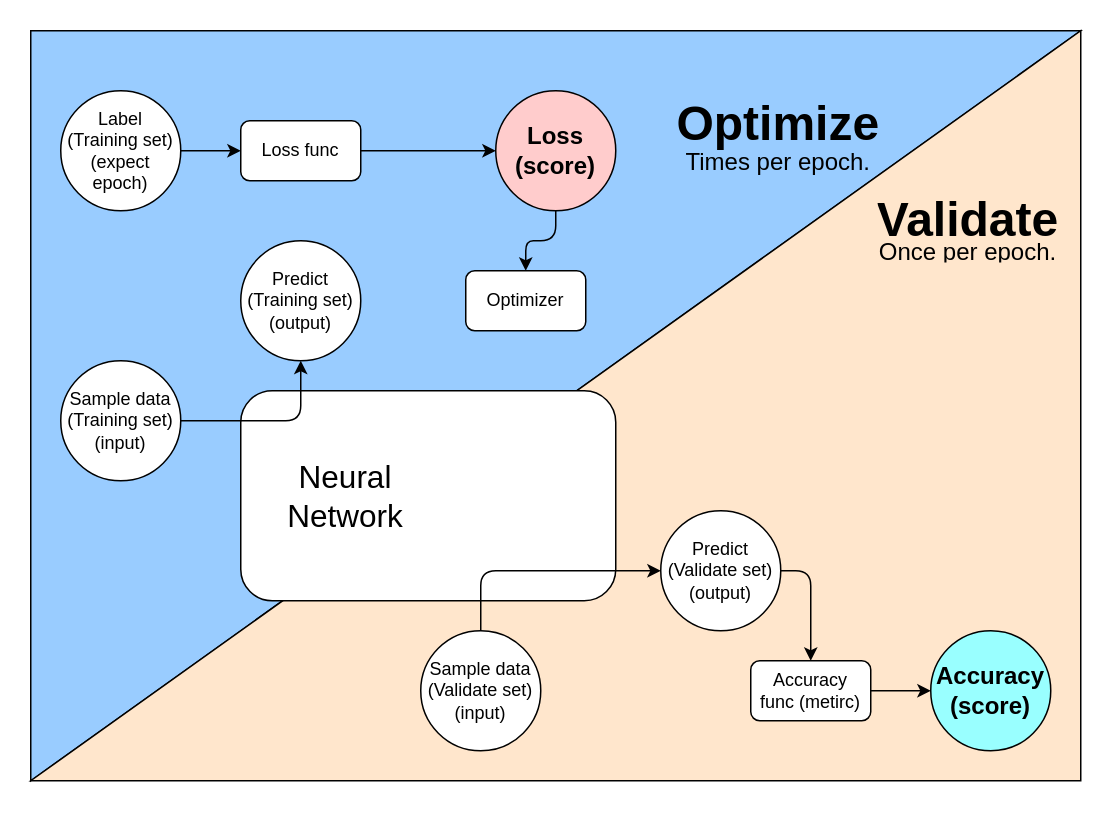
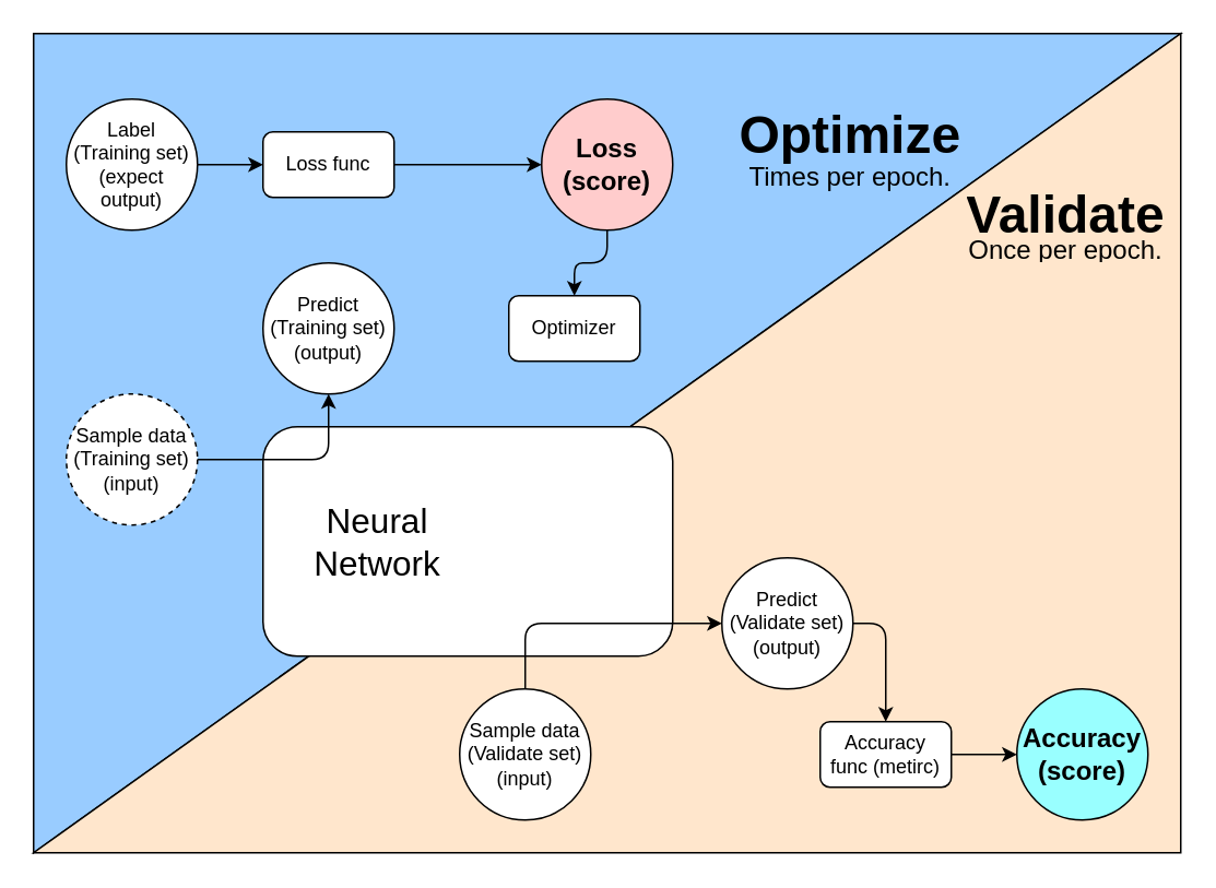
- <mxCell id="8" value="Label&lt;br&gt;(Training set)&lt;br&gt;(expect epoch)" style="ellipse;whiteSpace=wrap;html=1;aspect=fixed;" parent="1" vertex="1"><mxGeometry x="40" y="60" width="80" height="80" as="geometry" /></mxCell>
+ <mxCell id="8" value="Label&lt;br&gt;(Training set)&lt;br&gt;(expect output)" style="ellipse;whiteSpace=wrap;html=1;aspect=fixed;" parent="1" vertex="1"><mxGeometry x="40" y="60" width="80" height="80" as="geometry" /></mxCell>
- <mxCell id="25" value="&lt;h1 style=&quot;line-height: 0%&quot;&gt;Validate&lt;/h1&gt;&lt;p style=&quot;line-height: 0%&quot;&gt;Once per epoch.&lt;/p&gt;" style="text;html=1;strokeColor=none;fillColor=none;spacing=5;spacingTop=-20;whiteSpace=wrap;overflow=hidden;rounded=0;fontSize=16;align=center;" parent="1" vertex="1"><mxGeometry x="575" y="135" width="140" height="40" as="geometry" /></mxCell>
+ <mxCell id="25" value="&lt;h1 style=&quot;line-height: 0%&quot;&gt;Validate&lt;/h1&gt;&lt;p style=&quot;line-height: 0%&quot;&gt;Once per epoch.&lt;/p&gt;" style="text;html=1;strokeColor=none;fillColor=none;spacing=5;spacingTop=-20;whiteSpace=wrap;overflow=hidden;rounded=0;fontSize=16;align=center;" parent="1" vertex="1"><mxGeometry x="580" y="120" width="140" height="40" as="geometry" /></mxCell>
- <mxCell id="5" value="Sample data&lt;br&gt;(Training set)&lt;br&gt;(input)" style="ellipse;whiteSpace=wrap;html=1;aspect=fixed;" parent="1" vertex="1"><mxGeometry x="40" y="240" width="80" height="80" as="geometry" /></mxCell>
+ <mxCell id="5" value="Sample data&lt;br&gt;(Training set)&lt;br&gt;(input)" style="ellipse;whiteSpace=wrap;html=1;aspect=fixed;dashed=1;" parent="1" vertex="1"><mxGeometry x="40" y="240" width="80" height="80" as="geometry" /></mxCell>
